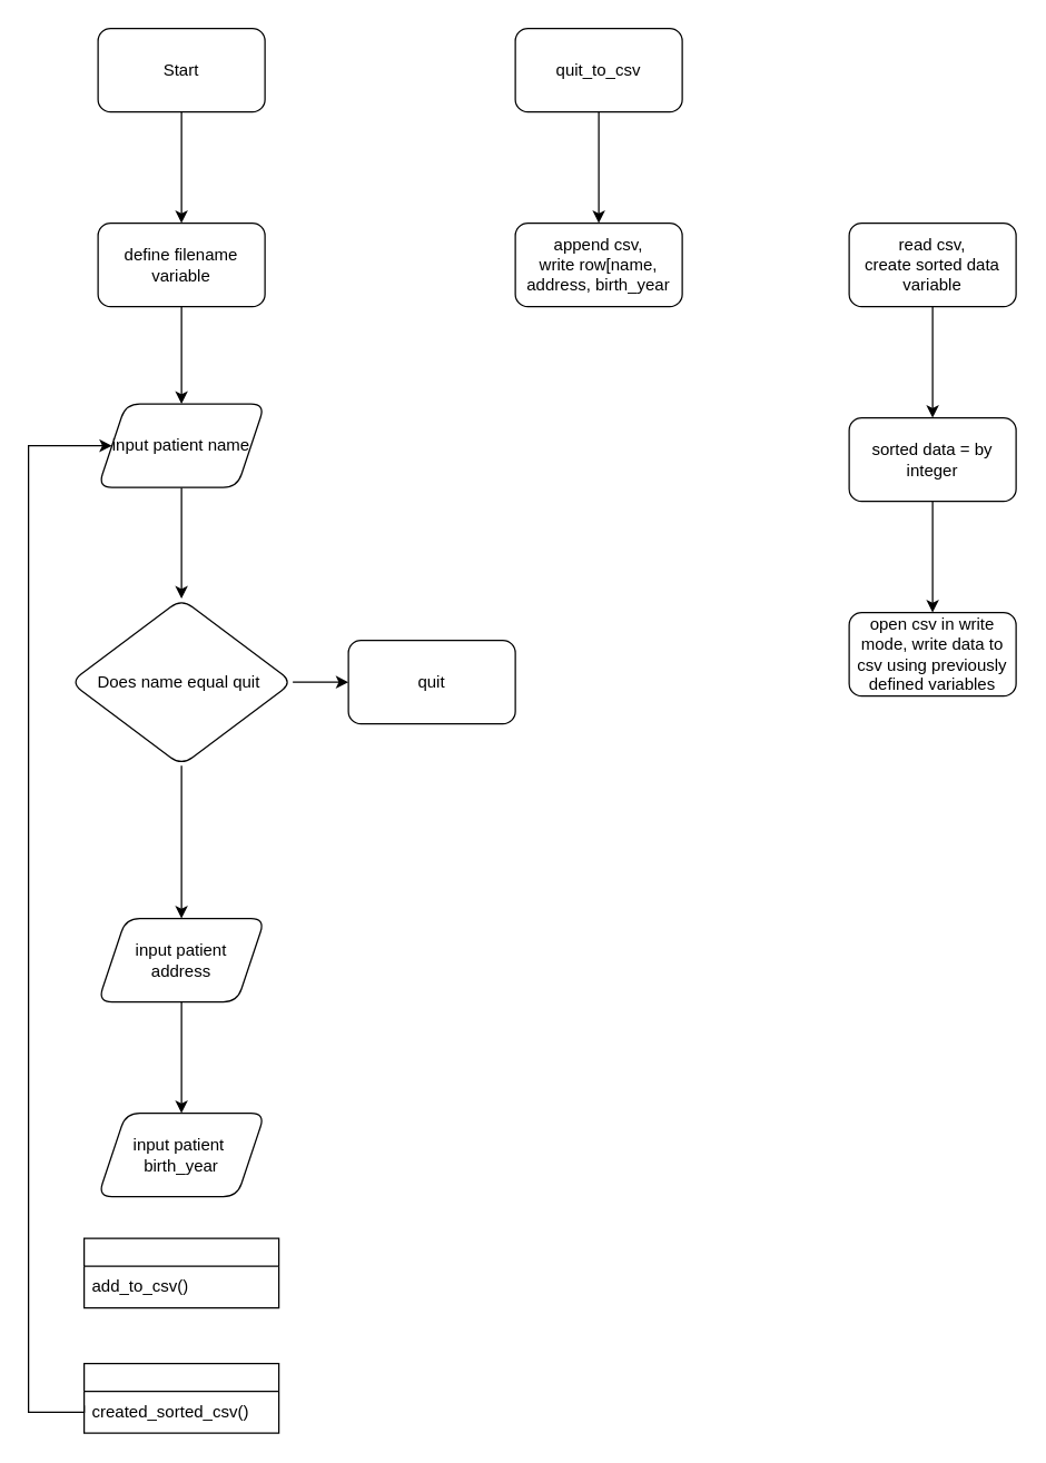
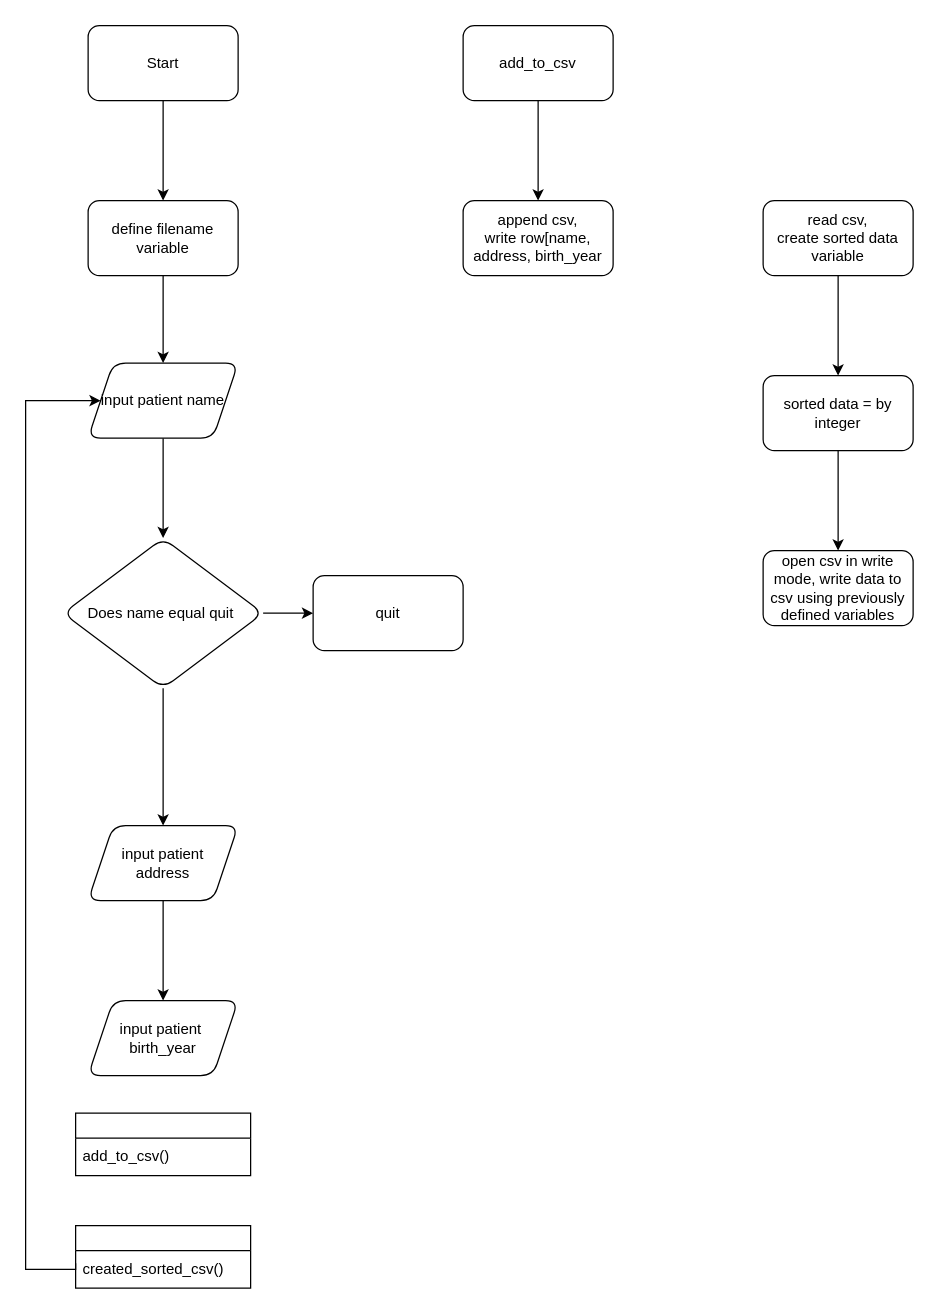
- <mxCell id="20" value="quit_to_csv" style="rounded=1;whiteSpace=wrap;html=1;" vertex="1" parent="1"><mxGeometry x="370" y="20" width="120" height="60" as="geometry" /></mxCell>
+ <mxCell id="20" value="add_to_csv" style="rounded=1;whiteSpace=wrap;html=1;" vertex="1" parent="1"><mxGeometry x="370" y="20" width="120" height="60" as="geometry" /></mxCell>
